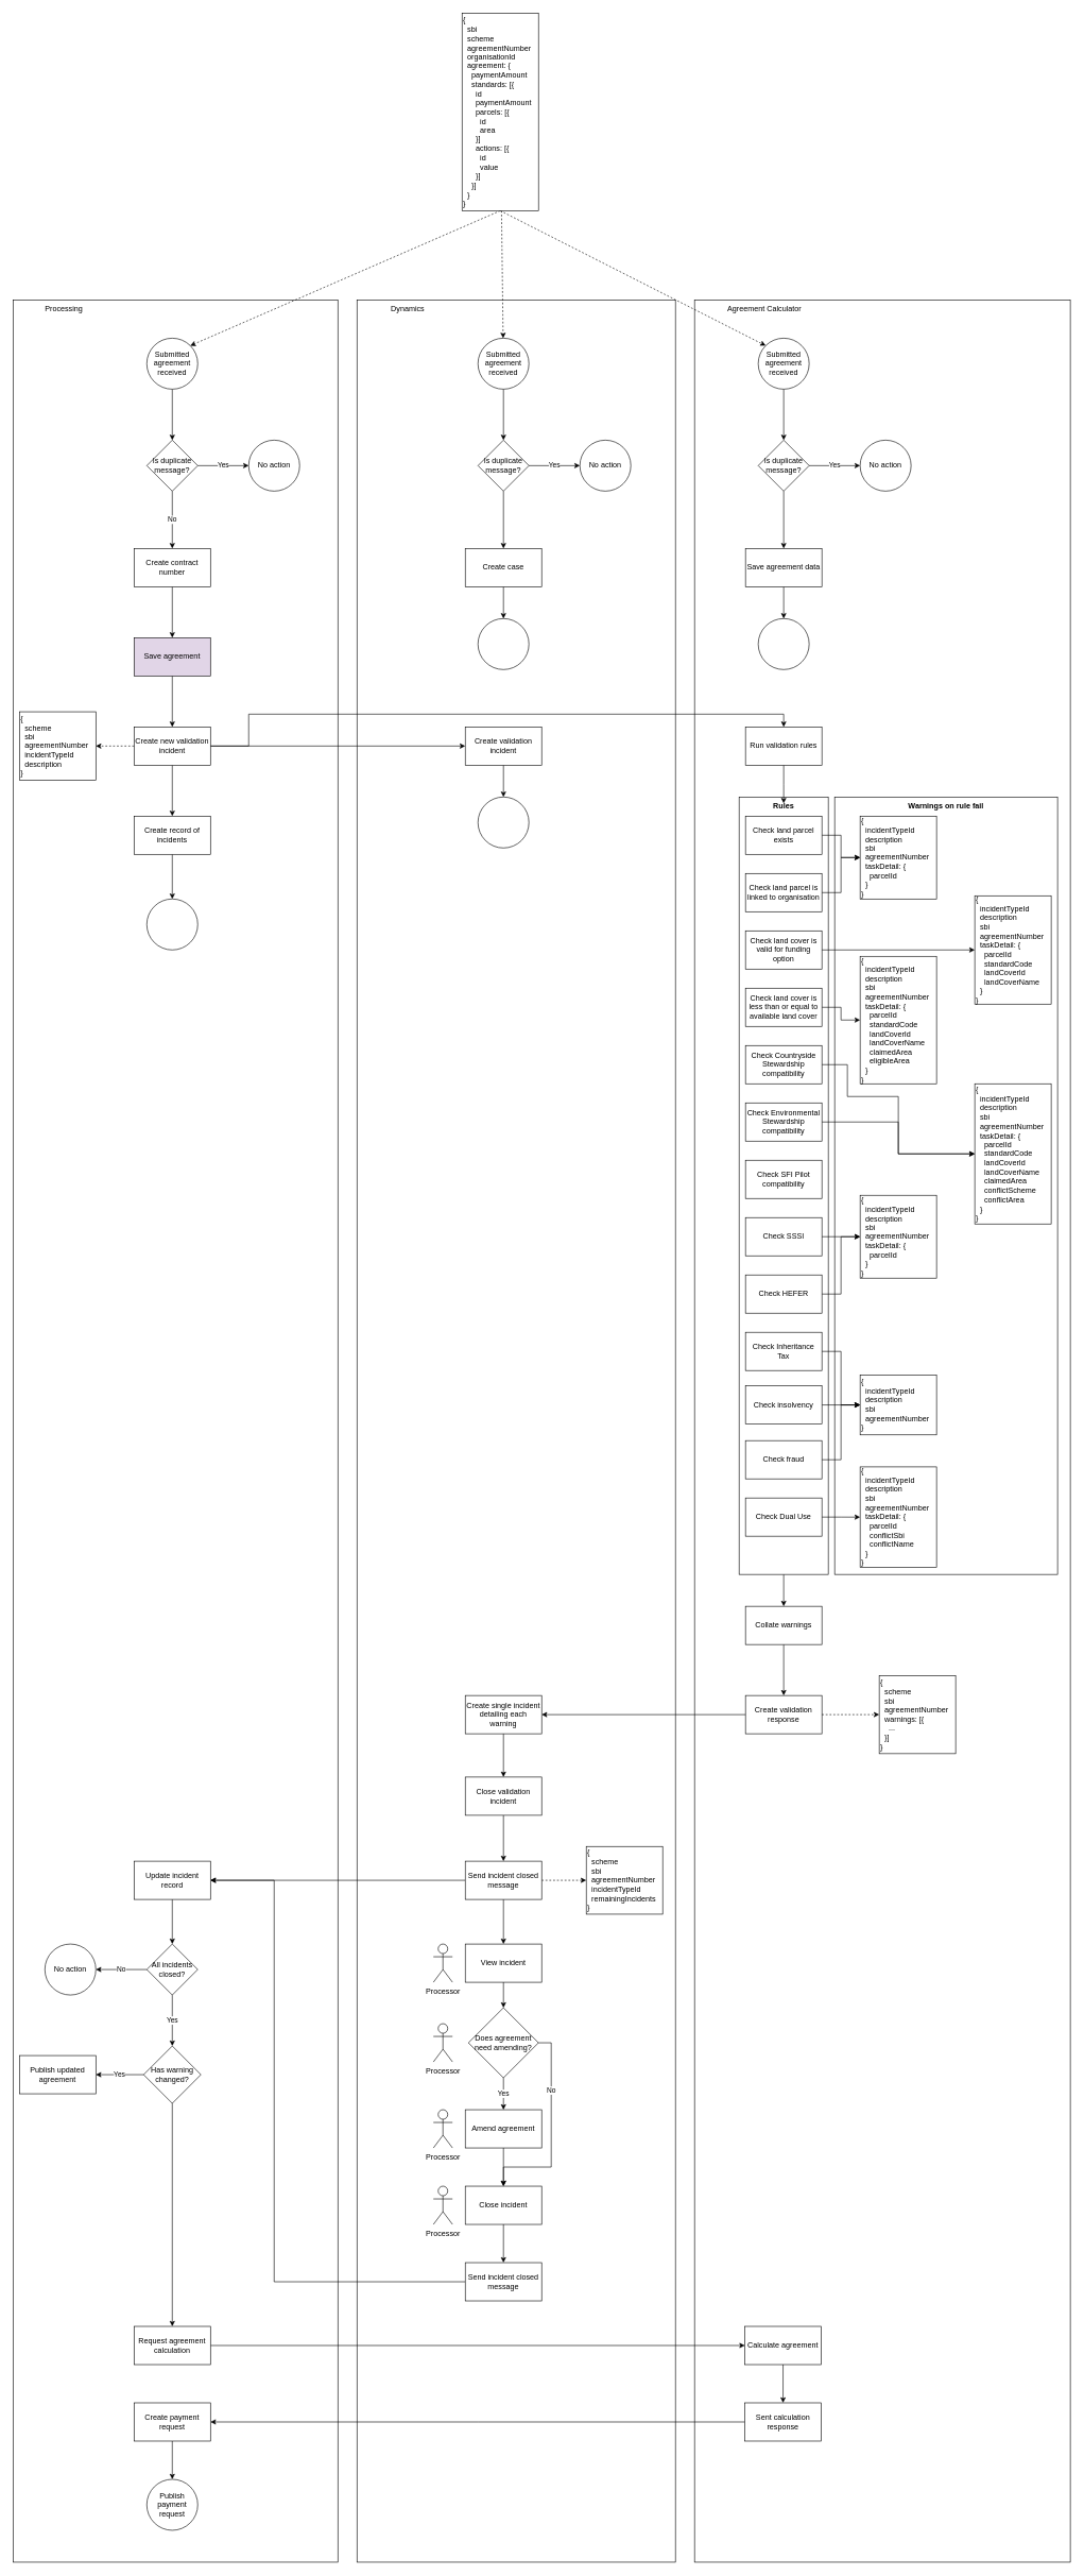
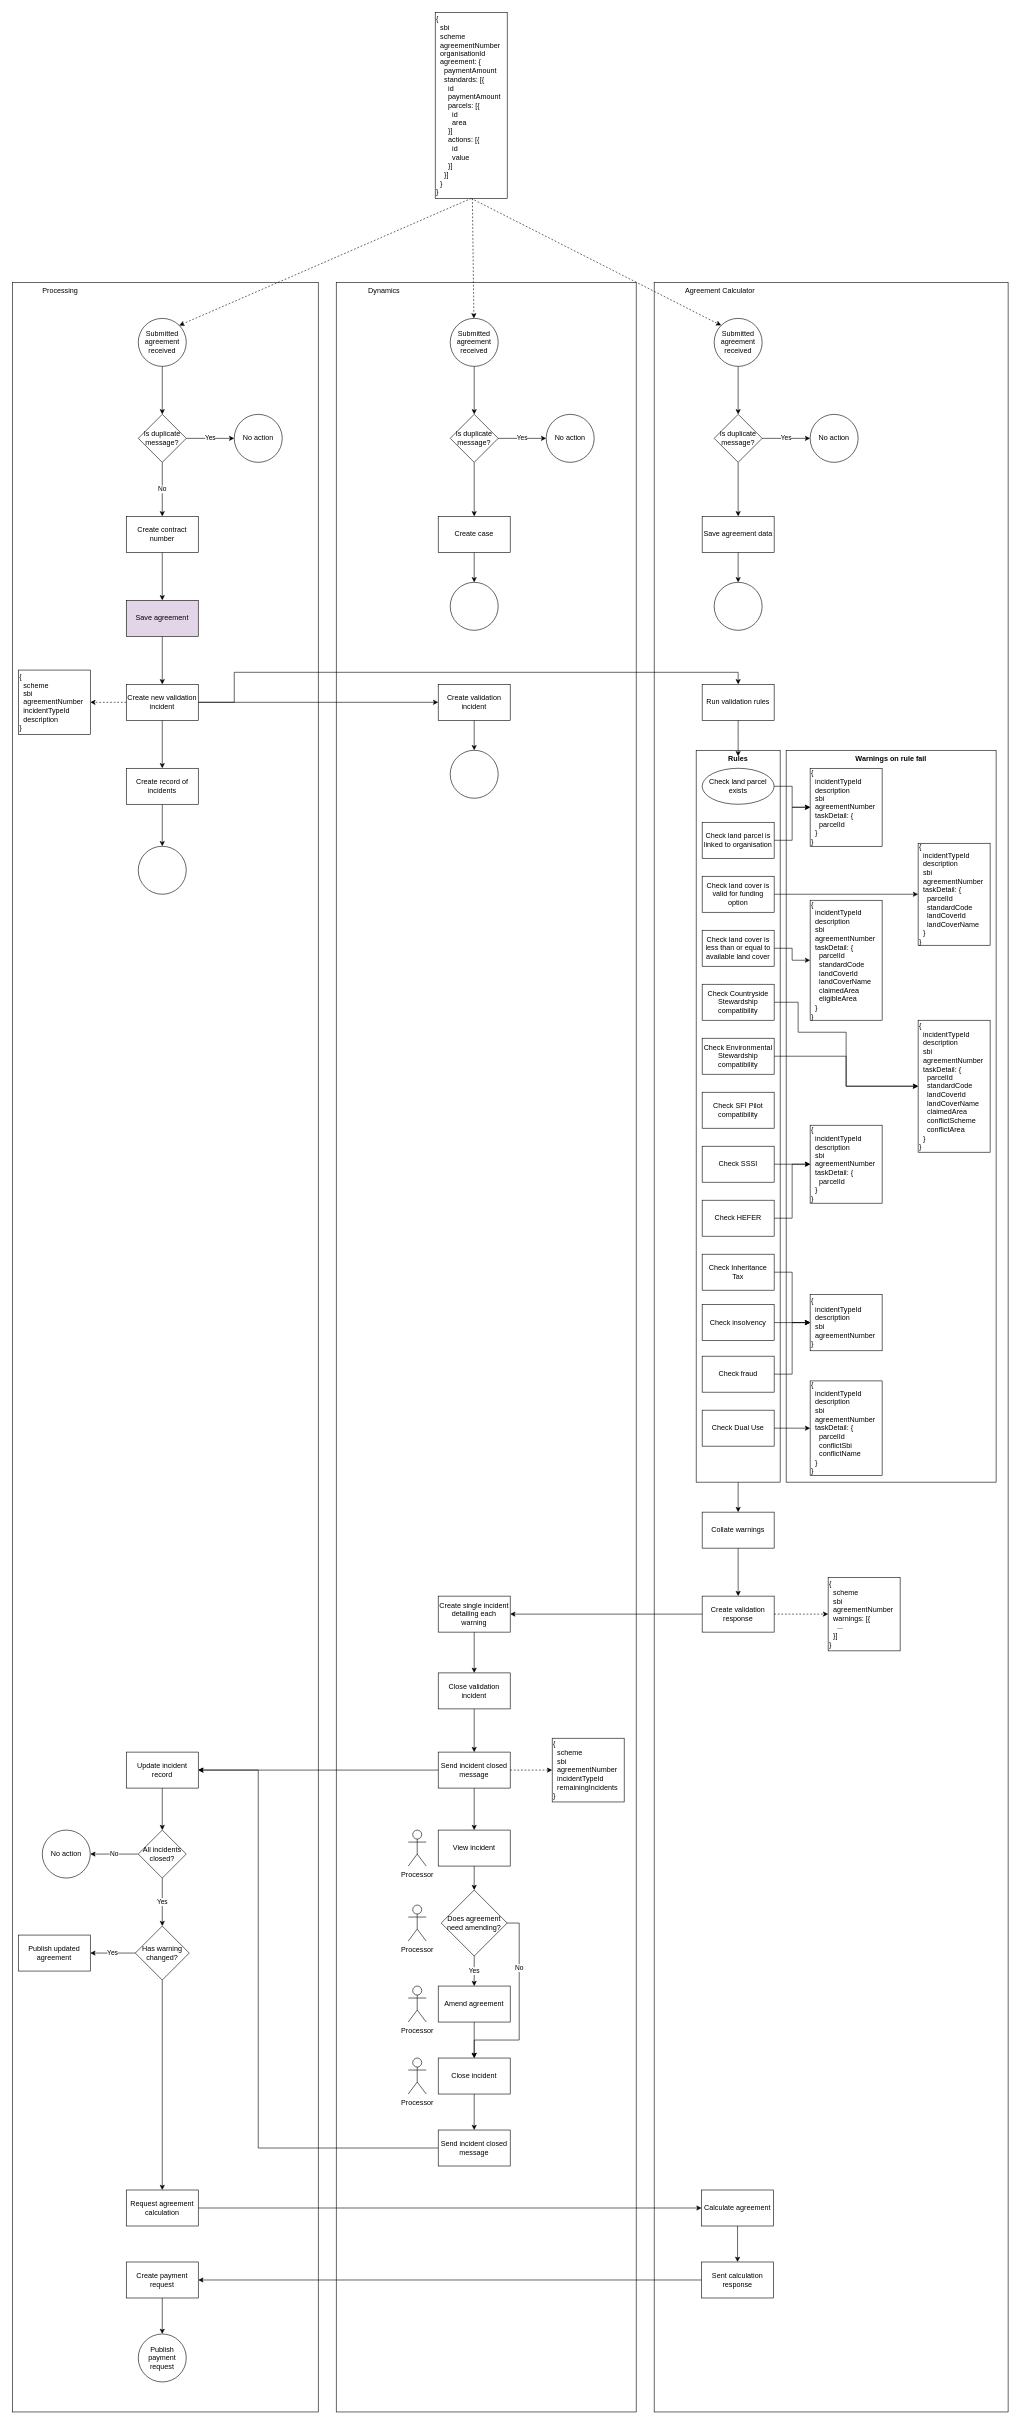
- <mxCell id="46" value="Check land parcel exists" style="whiteSpace=wrap;html=1;" parent="1" vertex="1"><mxGeometry x="1170" y="1280" width="120" height="60" as="geometry" /></mxCell>
+ <mxCell id="46" value="Check land parcel exists" style="ellipse;whiteSpace=wrap;html=1;" parent="1" vertex="1"><mxGeometry x="1170" y="1280" width="120" height="60" as="geometry" /></mxCell>
